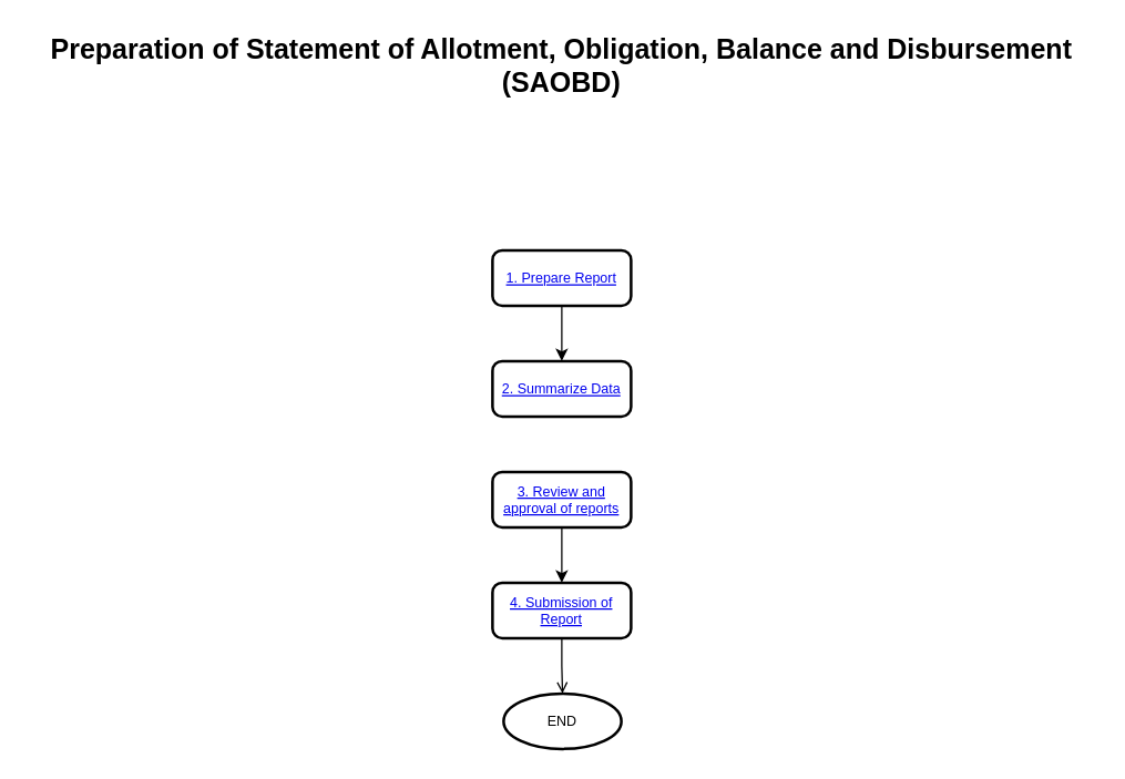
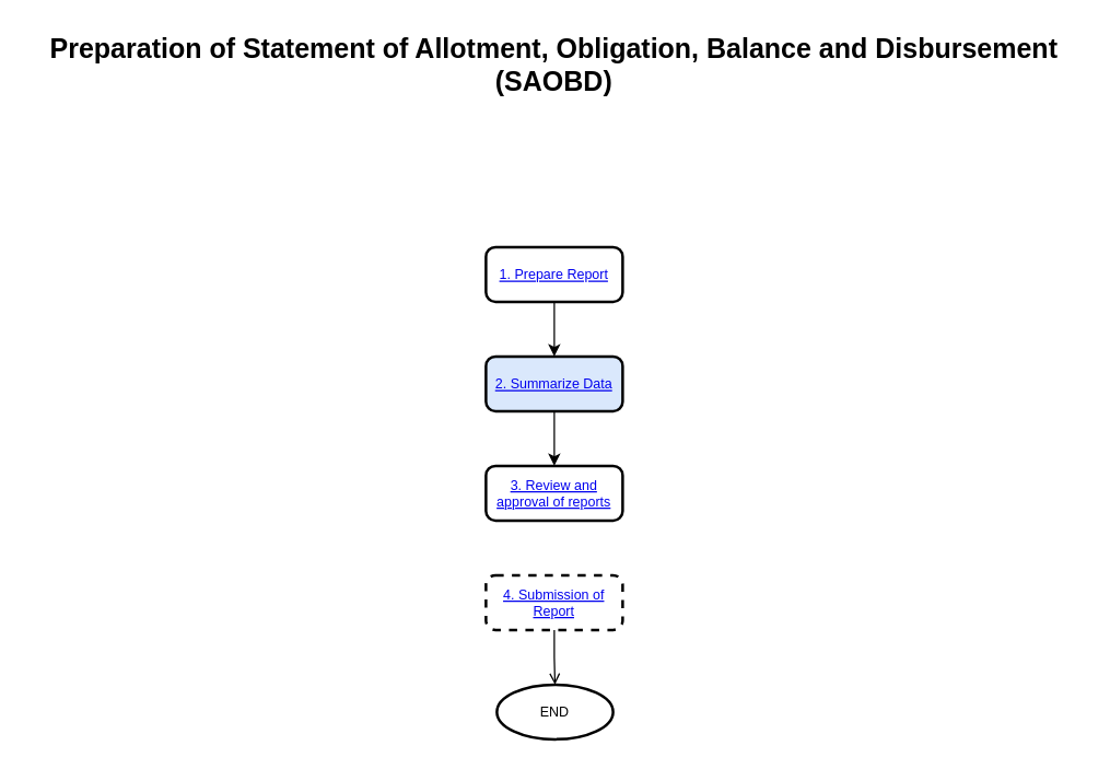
- <mxCell id="6" value="&lt;a href=&quot;data:page/id,kgTuJTZee5q8ITy23a2Q&quot;&gt;2. Summarize Data&lt;/a&gt;" style="rounded=1;whiteSpace=wrap;html=1;absoluteArcSize=1;arcSize=14;strokeWidth=2;fontSize=10;" parent="1" vertex="1"><mxGeometry x="355" y="260" width="100" height="40" as="geometry" /></mxCell>
+ <mxCell id="6" value="&lt;a href=&quot;data:page/id,kgTuJTZee5q8ITy23a2Q&quot;&gt;2. Summarize Data&lt;/a&gt;" style="rounded=1;whiteSpace=wrap;html=1;absoluteArcSize=1;arcSize=14;strokeWidth=2;fontSize=10;fillColor=#dae8fc;" parent="1" vertex="1"><mxGeometry x="355" y="260" width="100" height="40" as="geometry" /></mxCell>
+ <mxCell id="5" value="" style="edgeStyle=orthogonalEdgeStyle;rounded=0;orthogonalLoop=1;jettySize=auto;html=1;fontSize=10;" parent="1" source="6" target="8" edge="1"><mxGeometry relative="1" as="geometry" /></mxCell>
- <mxCell id="7" value="" style="edgeStyle=orthogonalEdgeStyle;rounded=0;orthogonalLoop=1;jettySize=auto;html=1;fontSize=10;" parent="1" source="8" target="10" edge="1"><mxGeometry relative="1" as="geometry" /></mxCell>
- <mxCell id="10" value="&lt;a href=&quot;data:page/id,A-WIEXDPbepcXS5KXO3_&quot;&gt;4. Submission of Report&lt;/a&gt;" style="rounded=1;whiteSpace=wrap;html=1;absoluteArcSize=1;arcSize=14;strokeWidth=2;fontSize=10;" parent="1" vertex="1"><mxGeometry x="355" y="420" width="100" height="40" as="geometry" /></mxCell>
+ <mxCell id="10" value="&lt;a href=&quot;data:page/id,A-WIEXDPbepcXS5KXO3_&quot;&gt;4. Submission of Report&lt;/a&gt;" style="rounded=1;whiteSpace=wrap;html=1;absoluteArcSize=1;arcSize=14;strokeWidth=2;fontSize=10;dashed=1;" parent="1" vertex="1"><mxGeometry x="355" y="420" width="100" height="40" as="geometry" /></mxCell>
